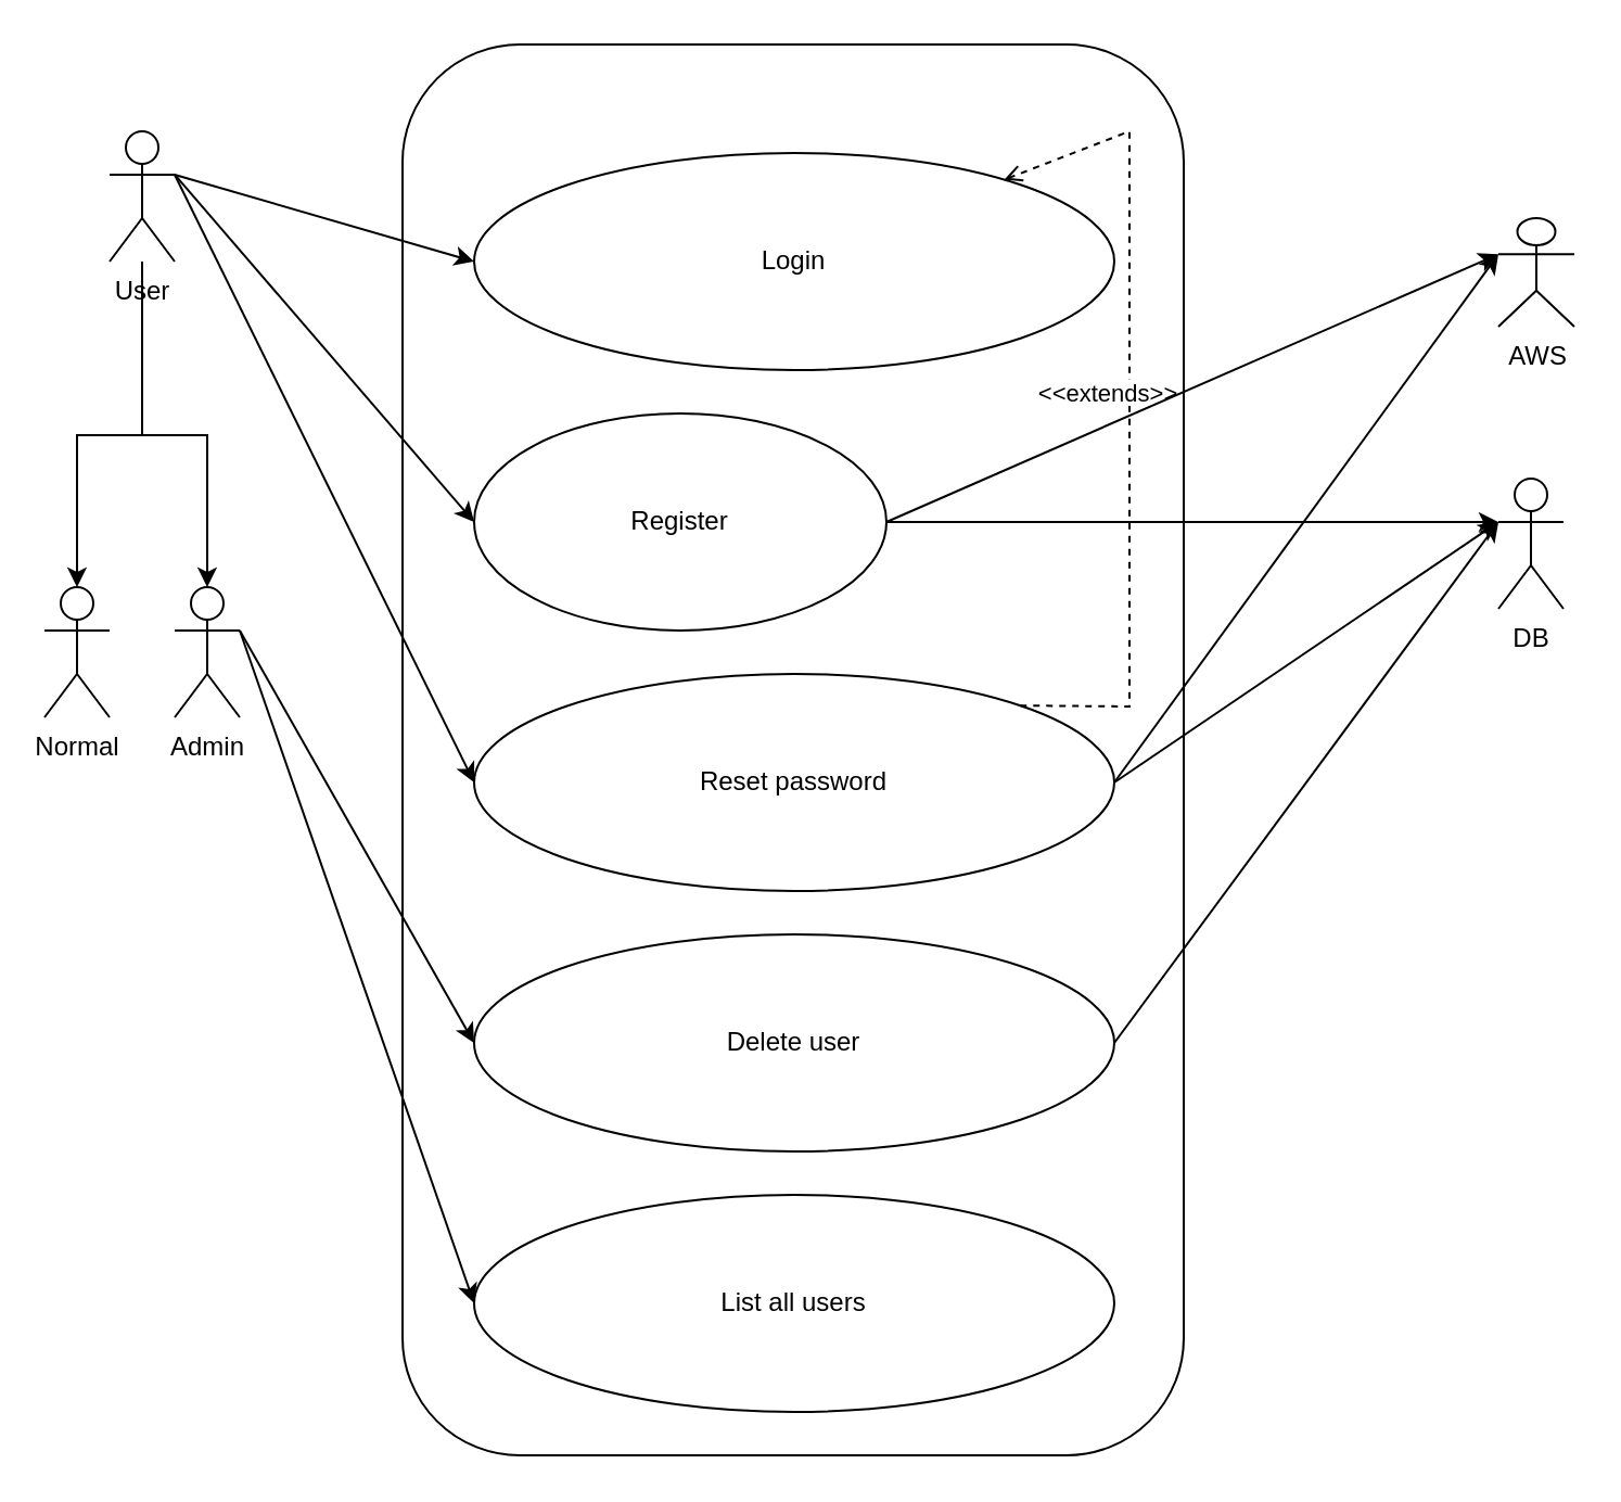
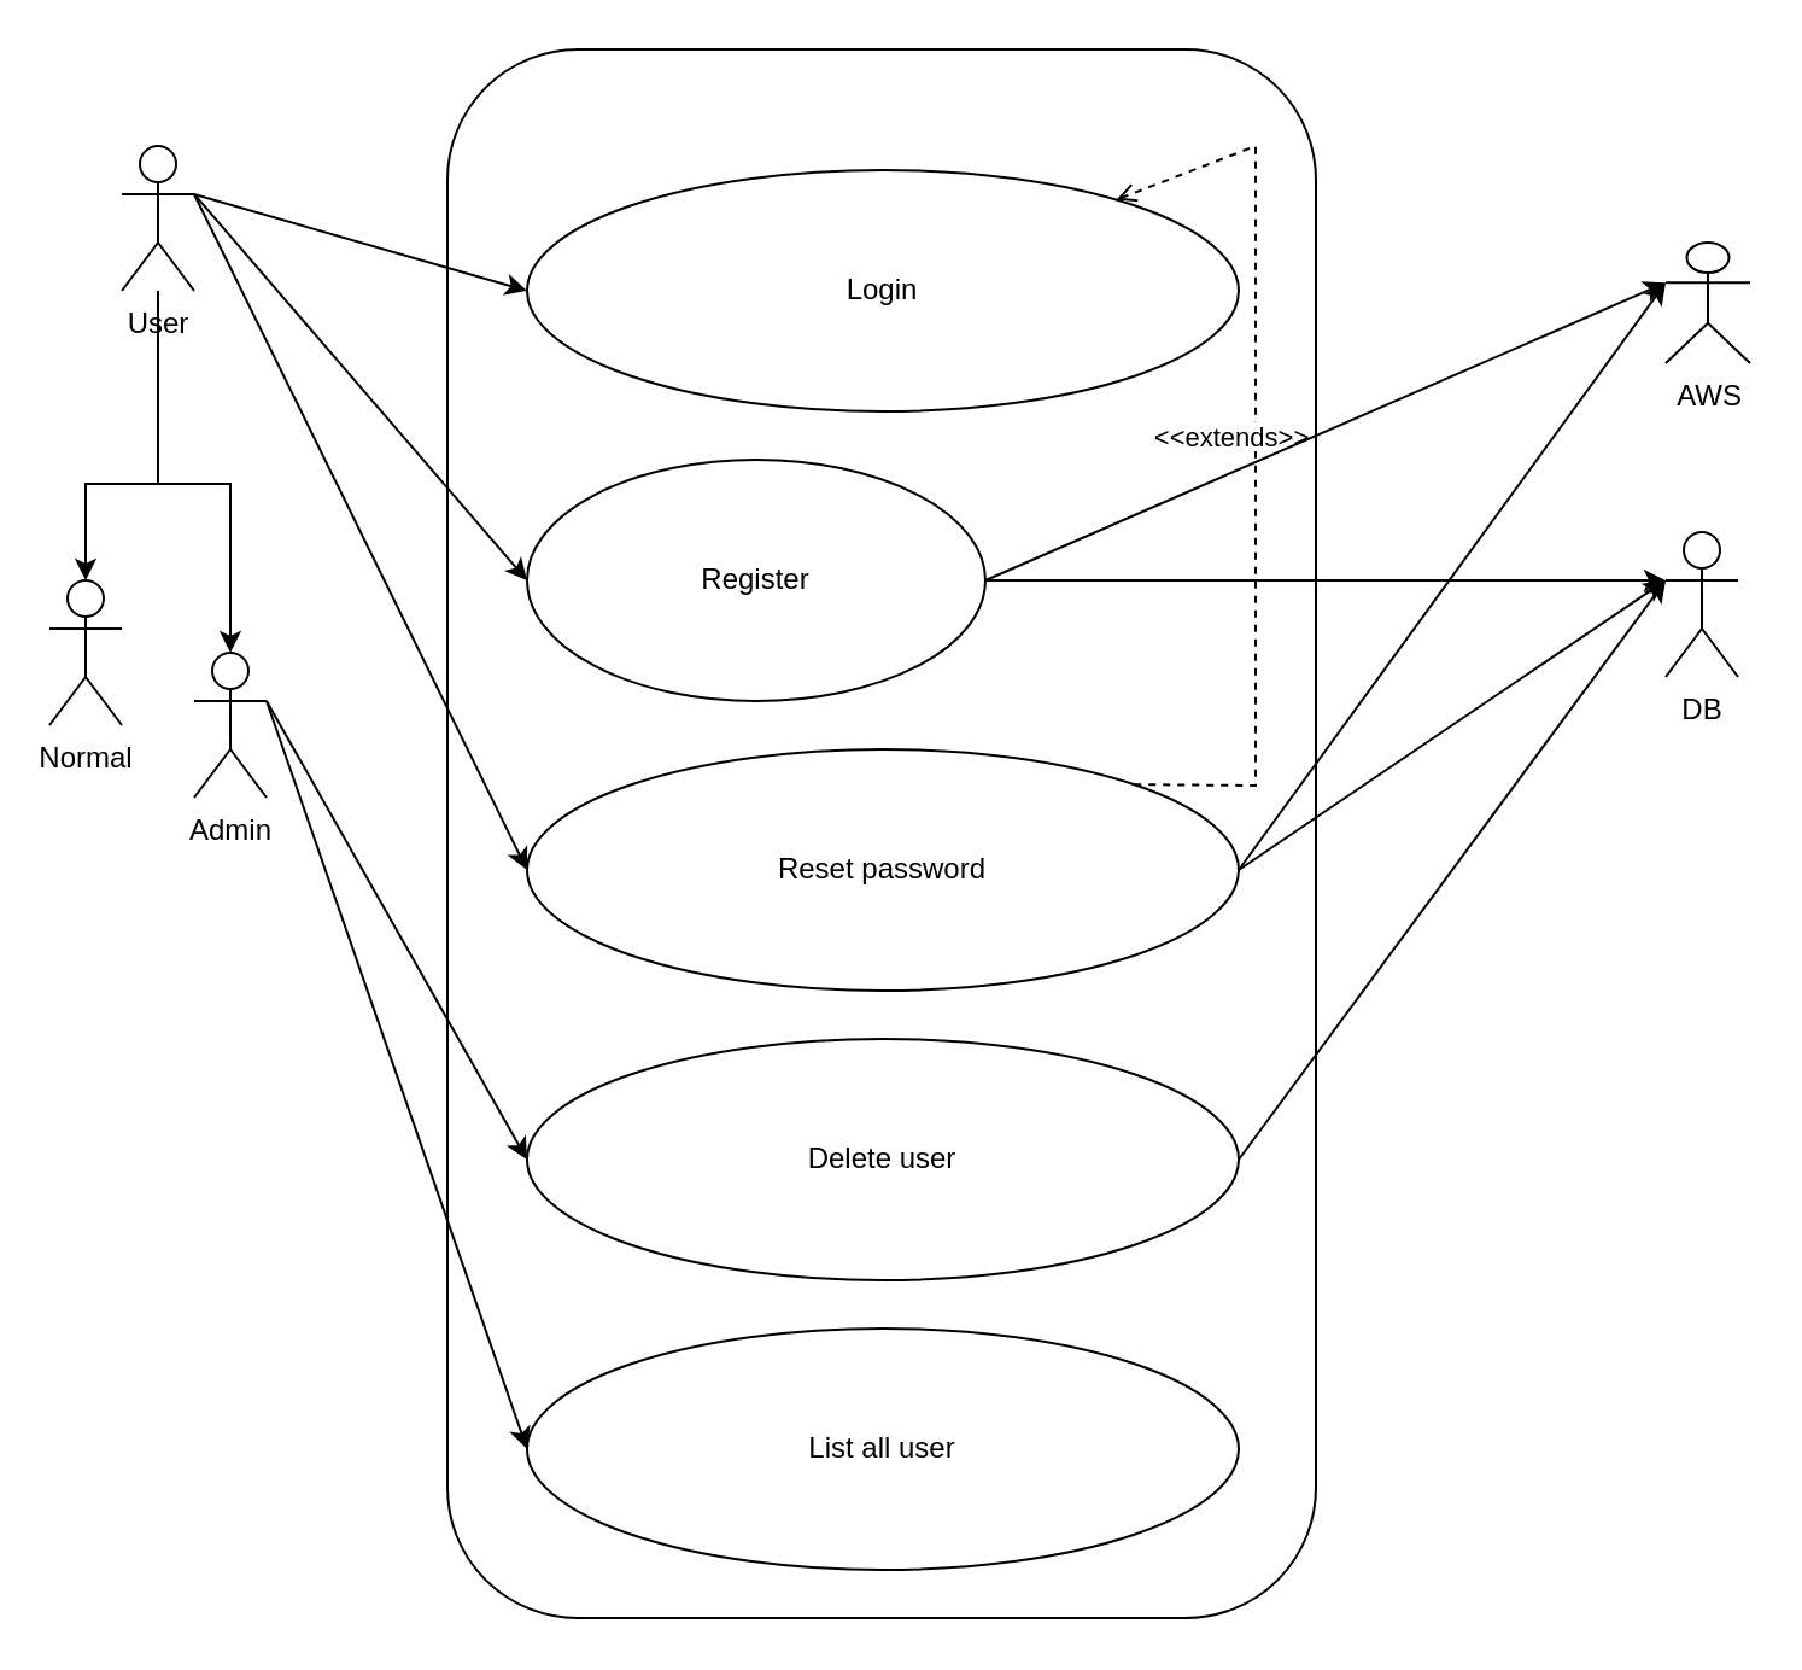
- <mxCell id="10" value="Normal" style="shape=umlActor;verticalLabelPosition=bottom;verticalAlign=top;html=1;" parent="1" vertex="1"><mxGeometry x="20" y="270" width="30" height="60" as="geometry" /></mxCell>
+ <mxCell id="10" value="Normal" style="shape=umlActor;verticalLabelPosition=bottom;verticalAlign=top;html=1;" parent="1" vertex="1"><mxGeometry x="20" y="240" width="30" height="60" as="geometry" /></mxCell>
- <mxCell id="17" value="List all users" style="ellipse;whiteSpace=wrap;html=1;" parent="1" vertex="1"><mxGeometry x="218" y="550" width="295" height="100" as="geometry" /></mxCell>
+ <mxCell id="17" value="List all user" style="ellipse;whiteSpace=wrap;html=1;" parent="1" vertex="1"><mxGeometry x="218" y="550" width="295" height="100" as="geometry" /></mxCell>
